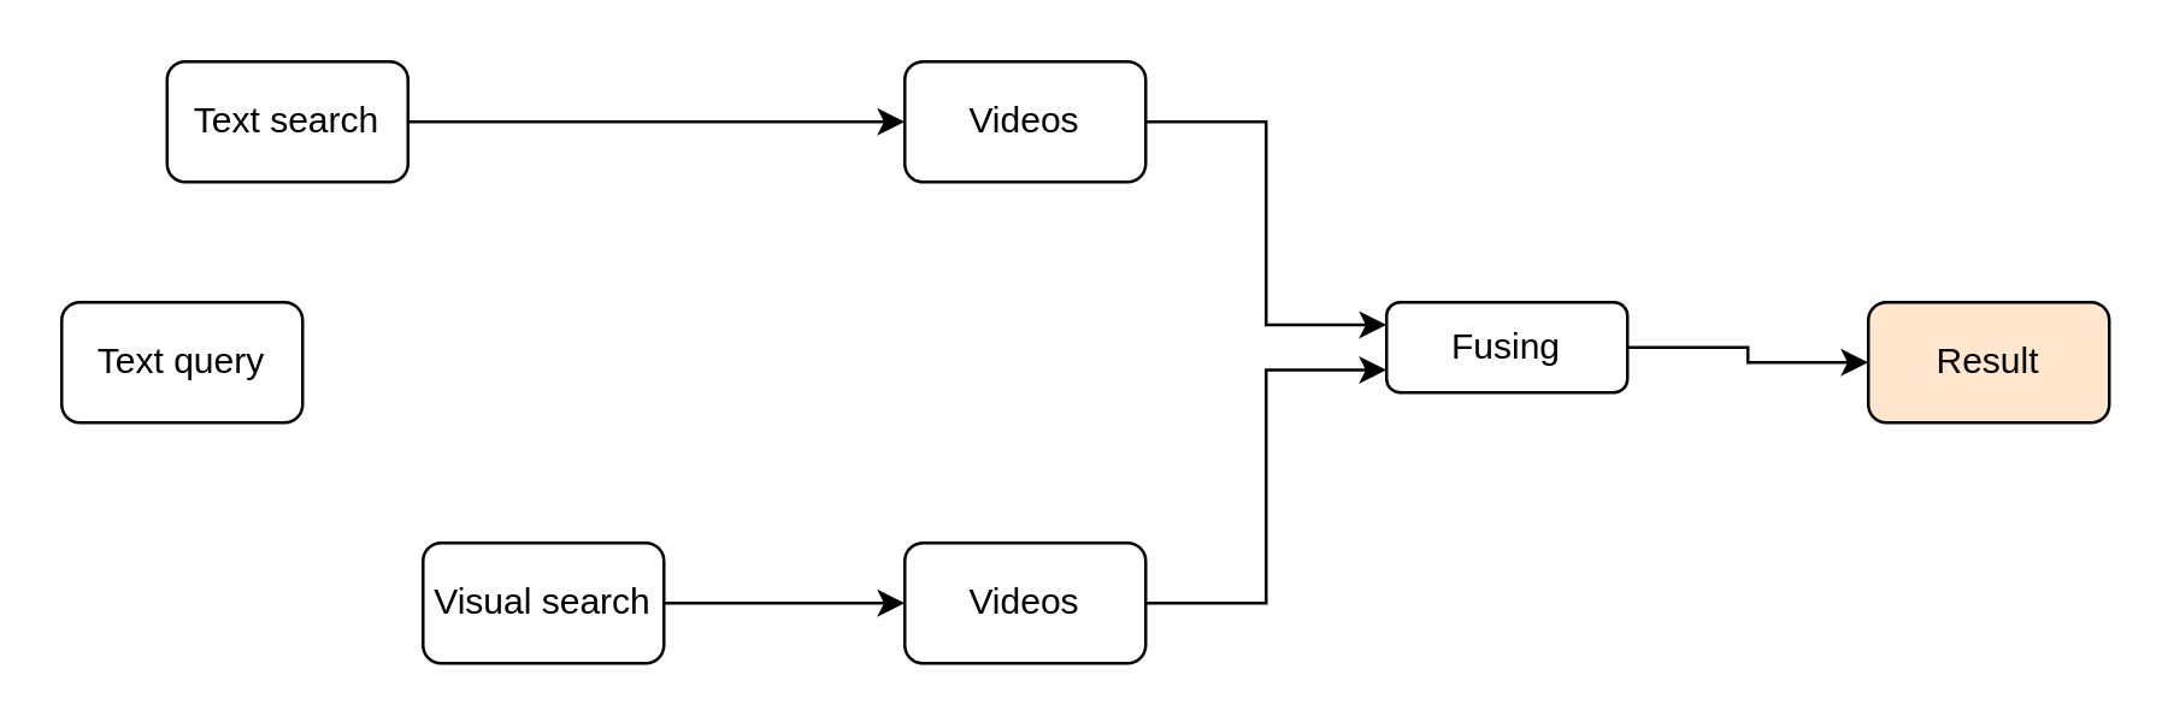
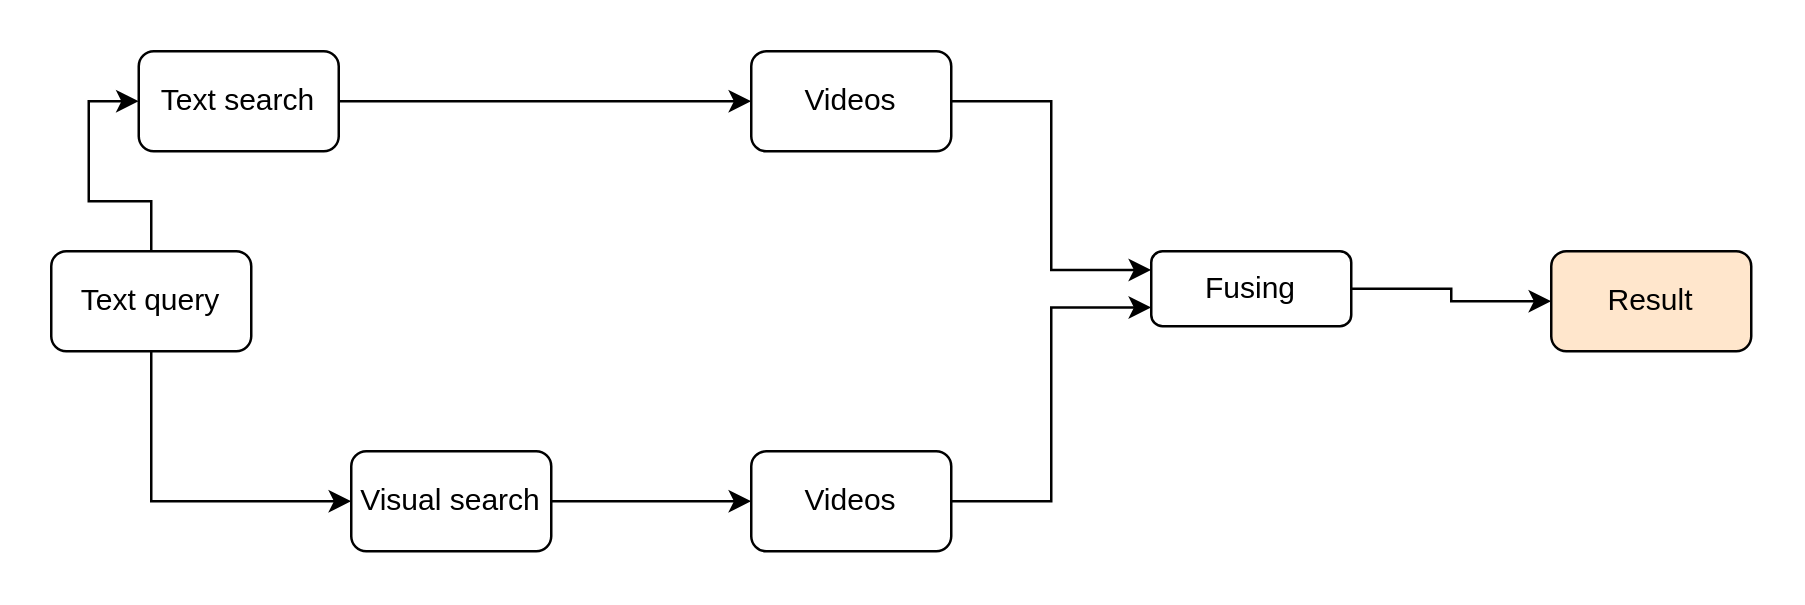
+ <mxCell id="4" style="edgeStyle=orthogonalEdgeStyle;rounded=0;orthogonalLoop=1;jettySize=auto;html=1;exitX=0.5;exitY=0;exitDx=0;exitDy=0;entryX=0;entryY=0.5;entryDx=0;entryDy=0;" parent="1" source="6" target="3" edge="1"><mxGeometry relative="1" as="geometry" /></mxCell>
+ <mxCell id="5" style="edgeStyle=orthogonalEdgeStyle;rounded=0;orthogonalLoop=1;jettySize=auto;html=1;exitX=0.5;exitY=1;exitDx=0;exitDy=0;entryX=0;entryY=0.5;entryDx=0;entryDy=0;" parent="1" source="6" target="8" edge="1"><mxGeometry relative="1" as="geometry" /></mxCell>
